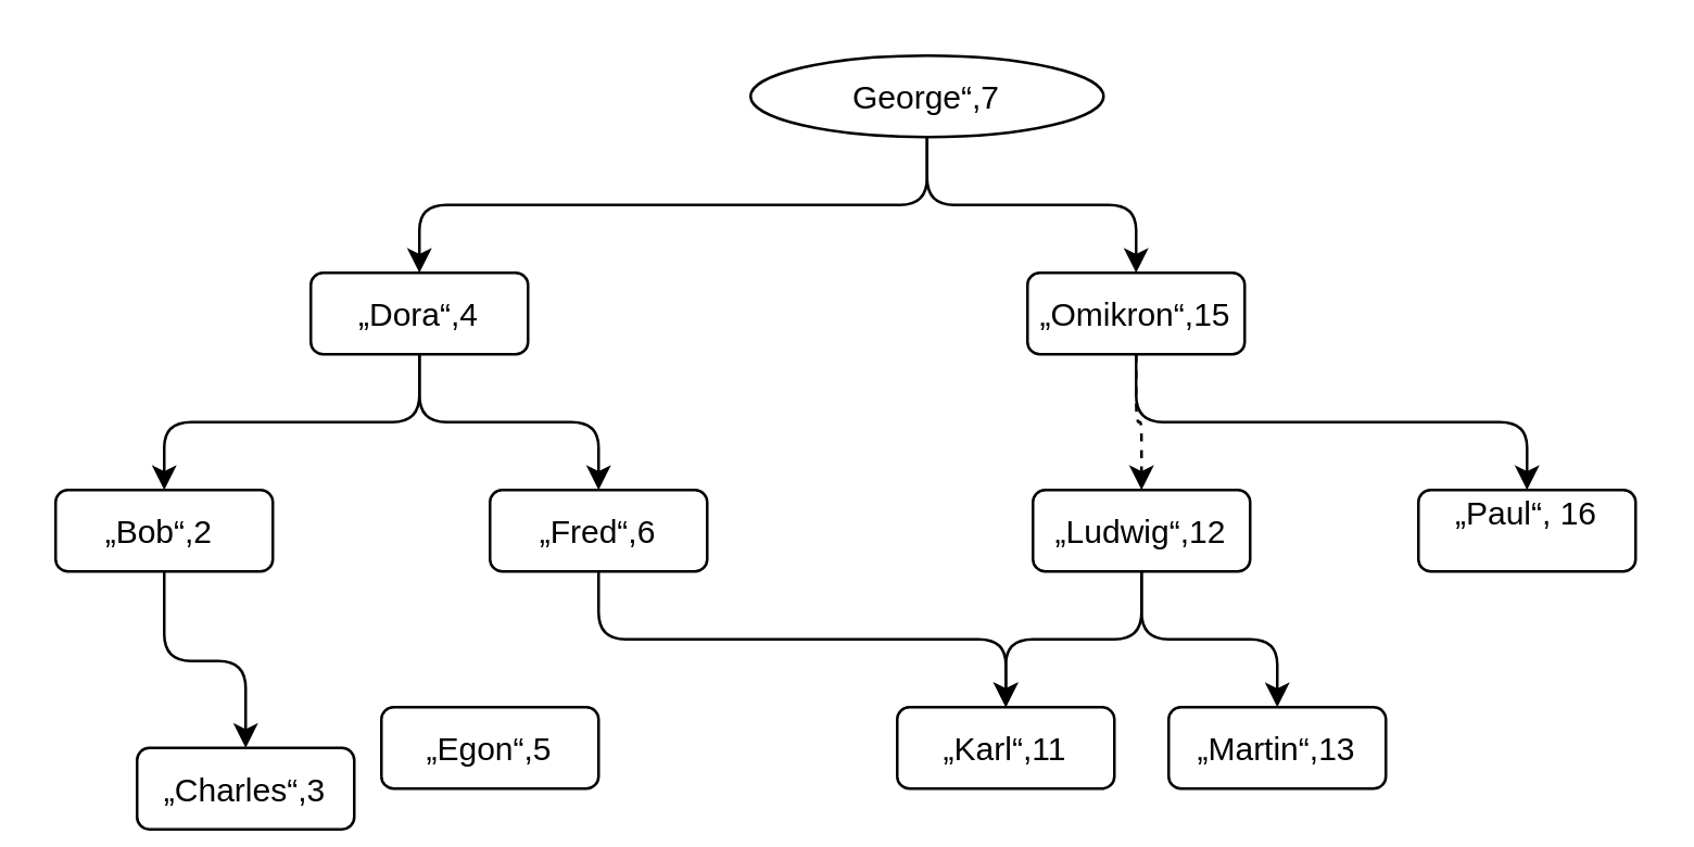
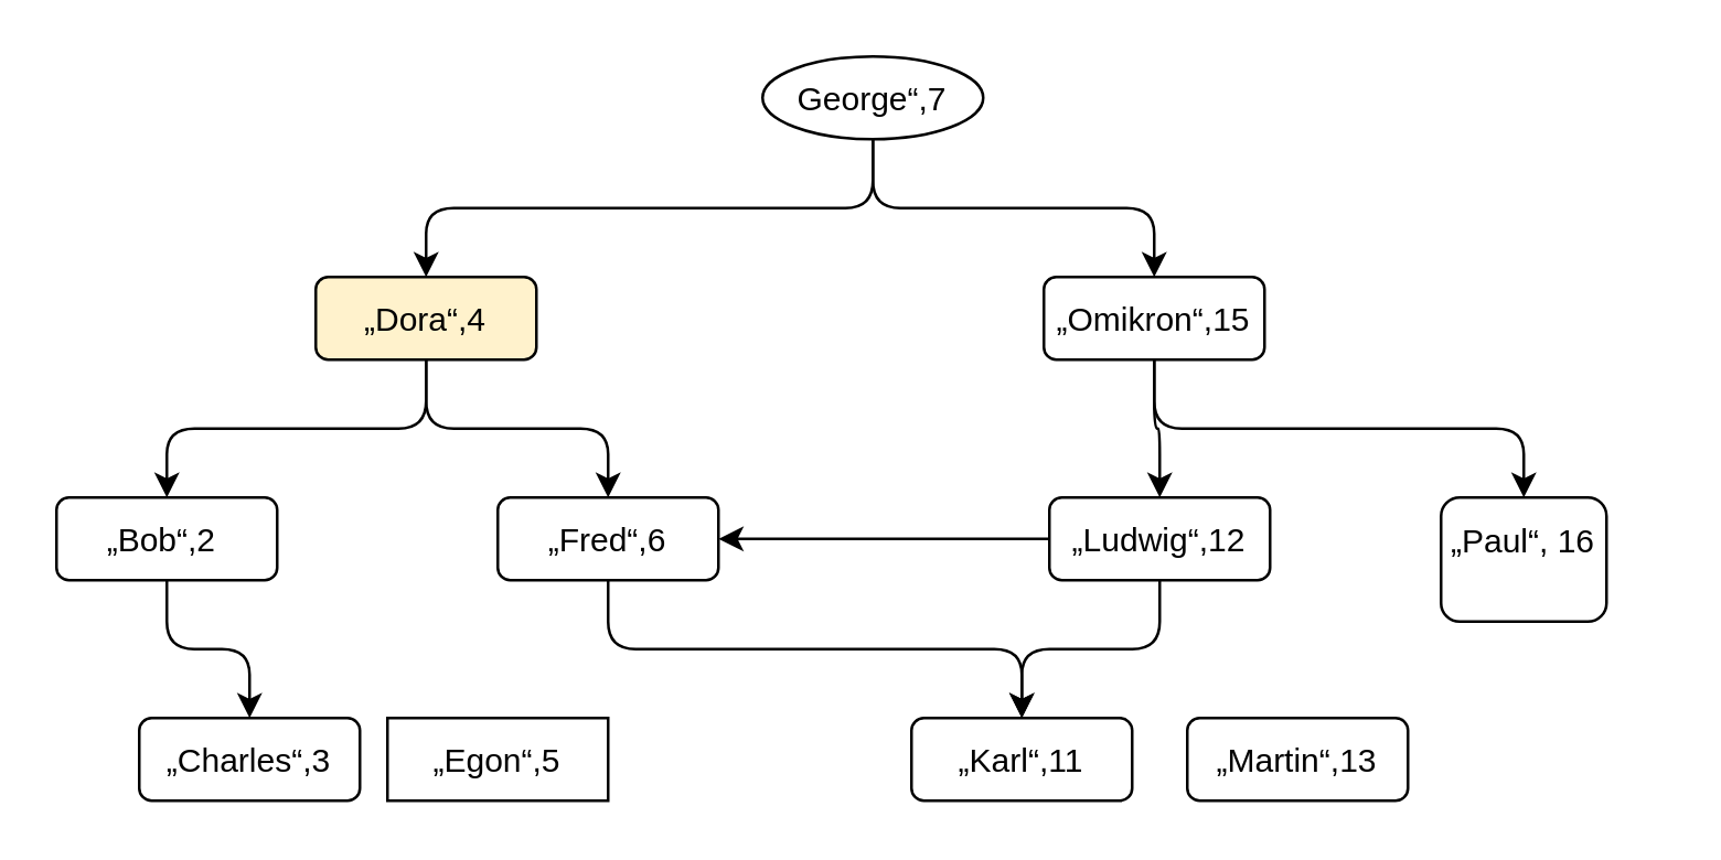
- <mxCell id="2" value="George“,7" style="ellipse" parent="1" vertex="1"><mxGeometry x="276" y="20" width="130" height="30" as="geometry" /></mxCell>
+ <mxCell id="2" value="George“,7" style="ellipse" parent="1" vertex="1"><mxGeometry x="276" y="20" width="80" height="30" as="geometry" /></mxCell>
- <mxCell id="3" value="„Dora“,4" style="rounded=1;" parent="1" vertex="1"><mxGeometry x="114" y="100" width="80" height="30" as="geometry" /></mxCell>
+ <mxCell id="3" value="„Dora“,4" style="rounded=1;fillColor=#fff2cc;" parent="1" vertex="1"><mxGeometry x="114" y="100" width="80" height="30" as="geometry" /></mxCell>
- <mxCell id="16" value="" style="edgeStyle=elbowEdgeStyle;elbow=vertical;dashed=1;" parent="1" source="5" target="15" edge="1"><mxGeometry relative="1" as="geometry" /></mxCell>
+ <mxCell id="16" value="" style="edgeStyle=elbowEdgeStyle;elbow=vertical;" parent="1" source="5" target="15" edge="1"><mxGeometry relative="1" as="geometry" /></mxCell>
- <mxCell id="21" value="„Paul“, 16&#10;" style="rounded=1;" parent="1" vertex="1"><mxGeometry x="522" y="180" width="80" height="30" as="geometry" /></mxCell>
+ <mxCell id="21" value="„Paul“, 16&#10;" style="rounded=1;" parent="1" vertex="1"><mxGeometry x="522" y="180" width="60" height="45" as="geometry" /></mxCell>
- <mxCell id="20" value="" style="edgeStyle=elbowEdgeStyle;elbow=vertical;" parent="1" source="15" target="19" edge="1"><mxGeometry relative="1" as="geometry" /></mxCell>
+ <mxCell id="20" value="" style="edgeStyle=elbowEdgeStyle;elbow=vertical;" parent="1" source="15" target="9" edge="1"><mxGeometry relative="1" as="geometry" /></mxCell>
- <mxCell id="11" value="„Egon“,5" style="rounded=1;" parent="1" vertex="1"><mxGeometry x="140" y="260" width="80" height="30" as="geometry" /></mxCell>
+ <mxCell id="11" value="„Egon“,5" style="rounded=0;" parent="1" vertex="1"><mxGeometry x="140" y="260" width="80" height="30" as="geometry" /></mxCell>
- <mxCell id="13" value="„Charles“,3 " style="rounded=1;" parent="1" vertex="1"><mxGeometry x="50" y="275" width="80" height="30" as="geometry" /></mxCell>
+ <mxCell id="13" value="„Charles“,3 " style="rounded=1;" parent="1" vertex="1"><mxGeometry x="50" y="260" width="80" height="30" as="geometry" /></mxCell>
